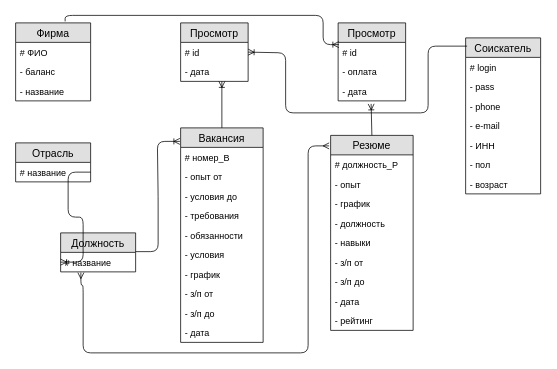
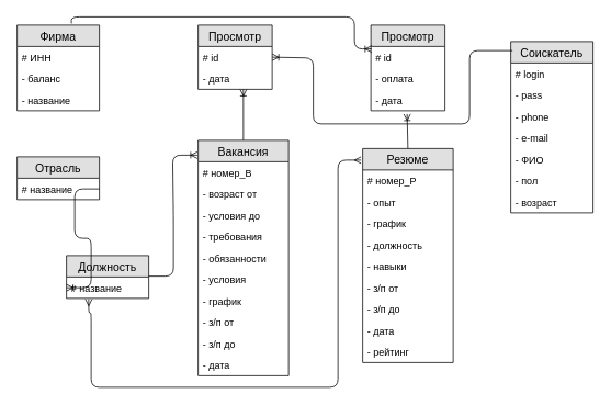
- <mxCell id="3" value="# ФИО" style="text;strokeColor=none;fillColor=none;spacingLeft=4;spacingRight=4;overflow=hidden;rotatable=0;points=[[0,0.5],[1,0.5]];portConstraint=eastwest;fontSize=12;" parent="2" vertex="1"><mxGeometry y="26" width="100" height="26" as="geometry" /></mxCell>
+ <mxCell id="3" value="# ИНН" style="text;strokeColor=none;fillColor=none;spacingLeft=4;spacingRight=4;overflow=hidden;rotatable=0;points=[[0,0.5],[1,0.5]];portConstraint=eastwest;fontSize=12;" parent="2" vertex="1"><mxGeometry y="26" width="100" height="26" as="geometry" /></mxCell>
- <mxCell id="33" value="- ИНН" style="text;strokeColor=none;fillColor=none;spacingLeft=4;spacingRight=4;overflow=hidden;rotatable=0;points=[[0,0.5],[1,0.5]];portConstraint=eastwest;fontSize=12;" parent="28" vertex="1"><mxGeometry y="130" width="100" height="26" as="geometry" /></mxCell>
+ <mxCell id="33" value="- ФИО" style="text;strokeColor=none;fillColor=none;spacingLeft=4;spacingRight=4;overflow=hidden;rotatable=0;points=[[0,0.5],[1,0.5]];portConstraint=eastwest;fontSize=12;" parent="28" vertex="1"><mxGeometry y="130" width="100" height="26" as="geometry" /></mxCell>
- <mxCell id="37" value="# должность_Р" style="text;strokeColor=none;fillColor=none;spacingLeft=4;spacingRight=4;overflow=hidden;rotatable=0;points=[[0,0.5],[1,0.5]];portConstraint=eastwest;fontSize=12;" parent="36" vertex="1"><mxGeometry y="26" width="110" height="26" as="geometry" /></mxCell>
+ <mxCell id="37" value="# номер_Р" style="text;strokeColor=none;fillColor=none;spacingLeft=4;spacingRight=4;overflow=hidden;rotatable=0;points=[[0,0.5],[1,0.5]];portConstraint=eastwest;fontSize=12;" parent="36" vertex="1"><mxGeometry y="26" width="110" height="26" as="geometry" /></mxCell>
- <mxCell id="12" value="- опыт от" style="text;strokeColor=none;fillColor=none;spacingLeft=4;spacingRight=4;overflow=hidden;rotatable=0;points=[[0,0.5],[1,0.5]];portConstraint=eastwest;fontSize=12;" parent="10" vertex="1"><mxGeometry y="52" width="110" height="26" as="geometry" /></mxCell>
+ <mxCell id="12" value="- возраст от" style="text;strokeColor=none;fillColor=none;spacingLeft=4;spacingRight=4;overflow=hidden;rotatable=0;points=[[0,0.5],[1,0.5]];portConstraint=eastwest;fontSize=12;" parent="10" vertex="1"><mxGeometry y="52" width="110" height="26" as="geometry" /></mxCell>
